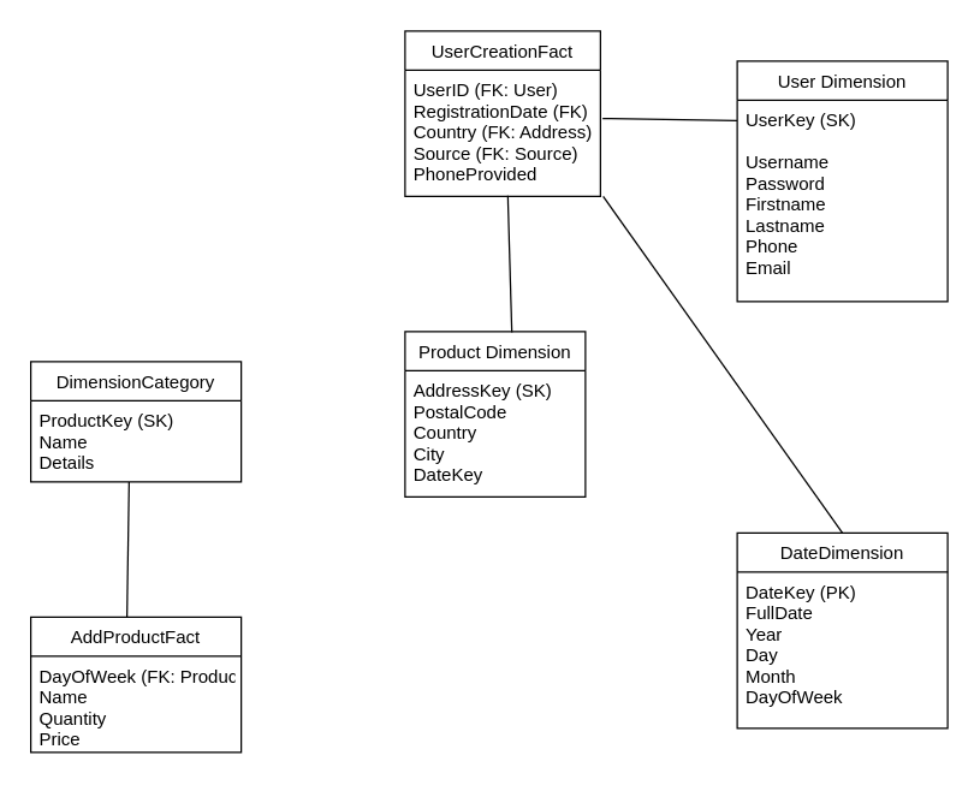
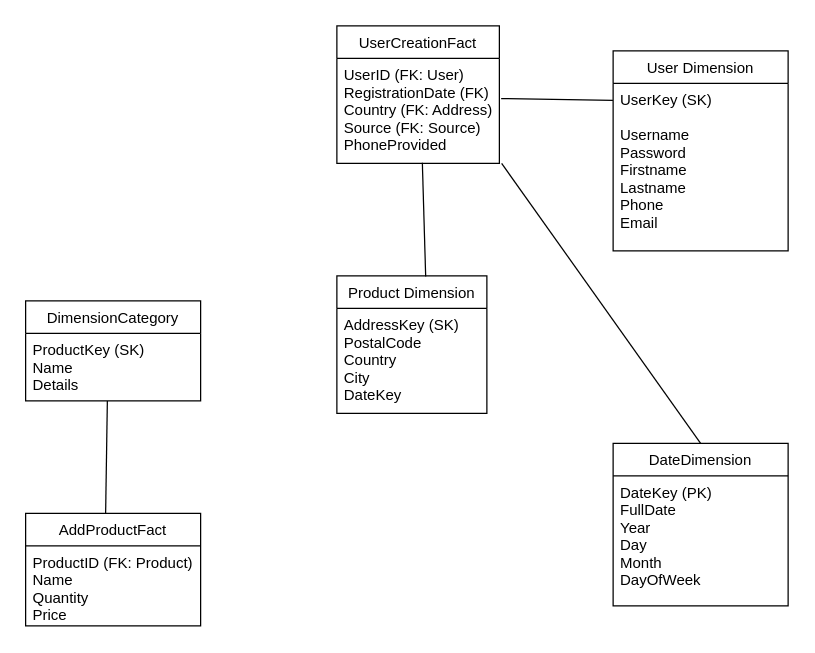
- <mxCell id="9" value="DayOfWeek (FK: Product)&#10;Name&#10;Quantity&#10;Price" style="text;strokeColor=none;fillColor=none;align=left;verticalAlign=top;spacingLeft=4;spacingRight=4;overflow=hidden;rotatable=0;points=[[0,0.5],[1,0.5]];portConstraint=eastwest;" vertex="1" parent="8"><mxGeometry y="26" width="140" height="64" as="geometry" /></mxCell>
+ <mxCell id="9" value="ProductID (FK: Product)&#10;Name&#10;Quantity&#10;Price" style="text;strokeColor=none;fillColor=none;align=left;verticalAlign=top;spacingLeft=4;spacingRight=4;overflow=hidden;rotatable=0;points=[[0,0.5],[1,0.5]];portConstraint=eastwest;" vertex="1" parent="8"><mxGeometry y="26" width="140" height="64" as="geometry" /></mxCell>
